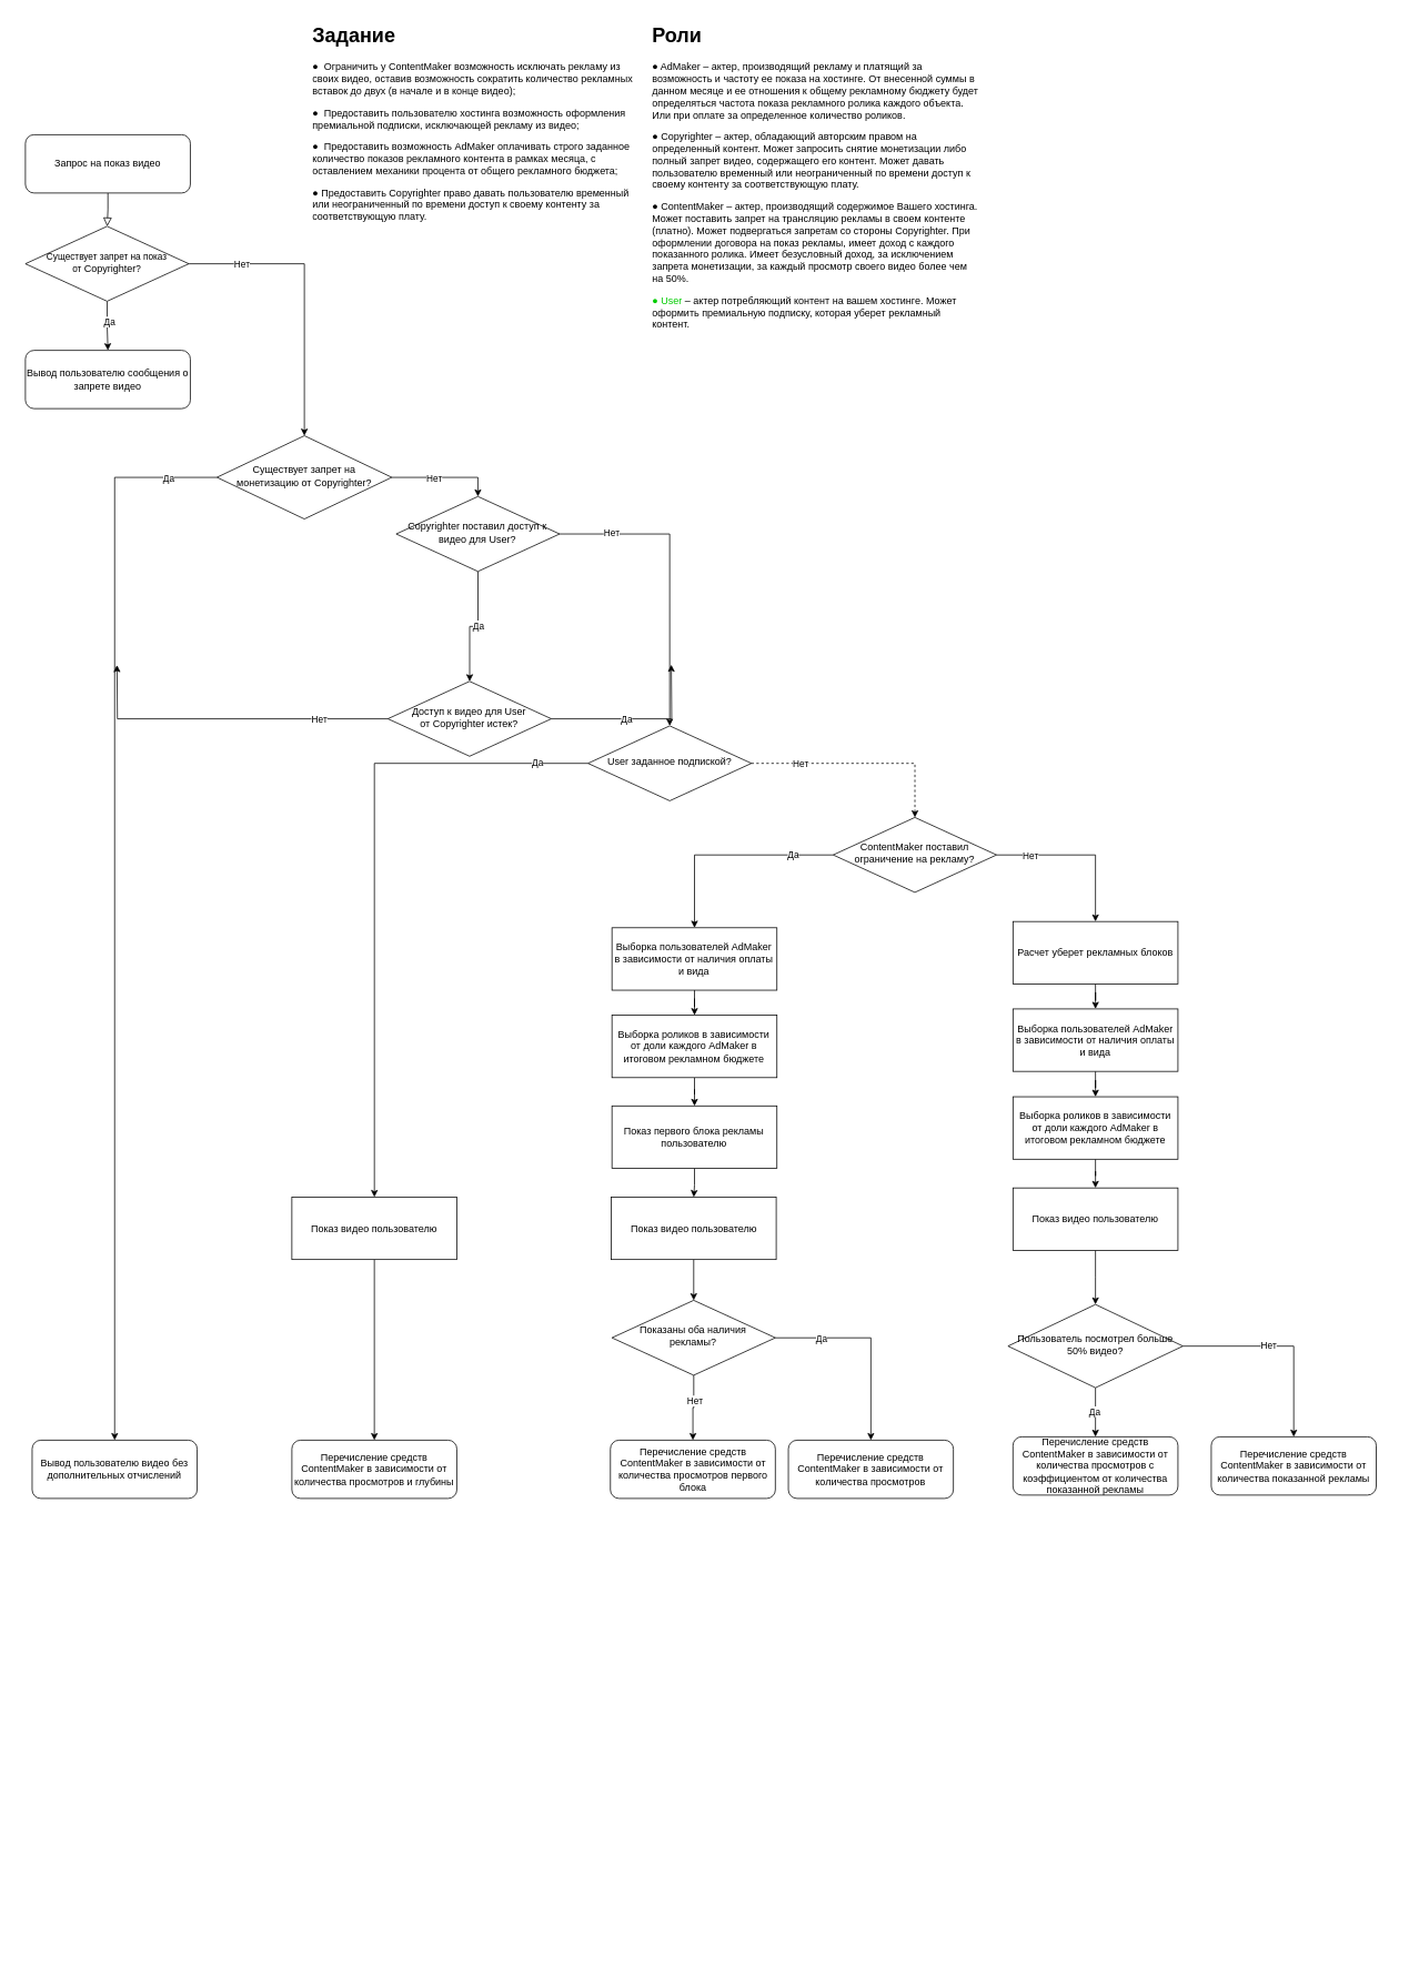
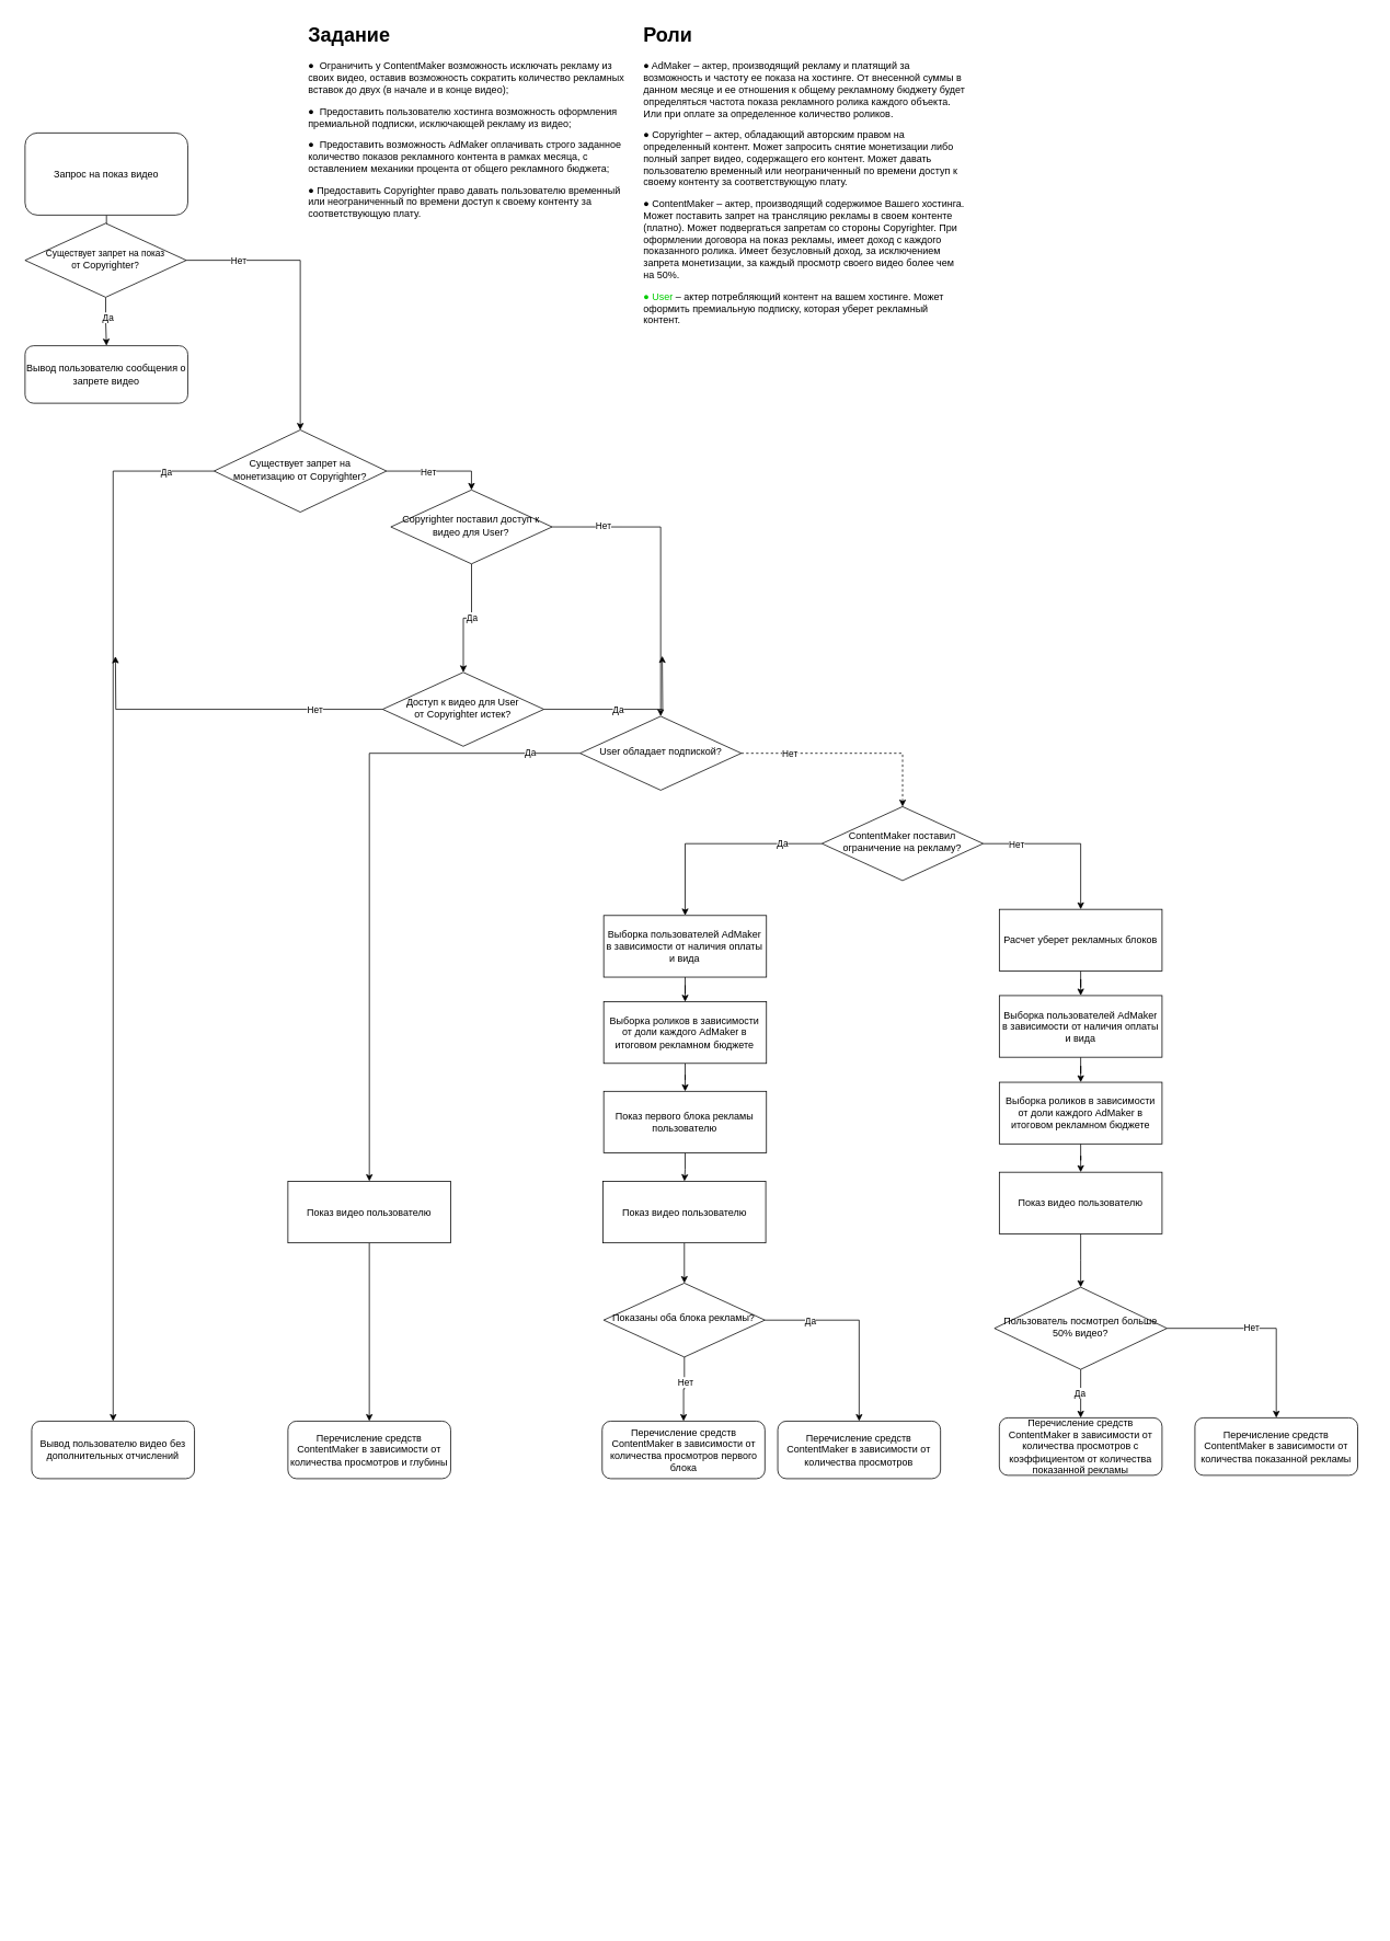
- <mxCell id="4" value="Запрос на показ видео" style="rounded=1;whiteSpace=wrap;html=1;fontSize=12;glass=0;strokeWidth=1;shadow=0;" parent="1" vertex="1"><mxGeometry x="30" y="161" width="198.12" height="70" as="geometry" /></mxCell>
+ <mxCell id="4" value="Запрос на показ видео" style="rounded=1;whiteSpace=wrap;html=1;fontSize=12;glass=0;strokeWidth=1;shadow=0;" parent="1" vertex="1"><mxGeometry x="30" y="161" width="198.12" height="100" as="geometry" /></mxCell>
- <mxCell id="46" value="User заданное подпиской?" style="rhombus;whiteSpace=wrap;html=1;shadow=0;fontFamily=Helvetica;fontSize=12;align=center;strokeWidth=1;spacing=6;spacingTop=-4;" parent="1" vertex="1"><mxGeometry x="705.62" y="871.06" width="196.25" height="90" as="geometry" /></mxCell>
+ <mxCell id="46" value="User обладает подпиской?" style="rhombus;whiteSpace=wrap;html=1;shadow=0;fontFamily=Helvetica;fontSize=12;align=center;strokeWidth=1;spacing=6;spacingTop=-4;" parent="1" vertex="1"><mxGeometry x="705.62" y="871.06" width="196.25" height="90" as="geometry" /></mxCell>
- <mxCell id="22" value="Показаны оба наличия рекламы?" style="rhombus;whiteSpace=wrap;html=1;shadow=0;fontFamily=Helvetica;fontSize=12;align=center;strokeWidth=1;spacing=6;spacingTop=-4;" parent="1" vertex="1"><mxGeometry x="734.37" y="1561.06" width="196.25" height="90" as="geometry" /></mxCell>
+ <mxCell id="22" value="Показаны оба блока рекламы?" style="rhombus;whiteSpace=wrap;html=1;shadow=0;fontFamily=Helvetica;fontSize=12;align=center;strokeWidth=1;spacing=6;spacingTop=-4;" parent="1" vertex="1"><mxGeometry x="734.37" y="1561.06" width="196.25" height="90" as="geometry" /></mxCell>
